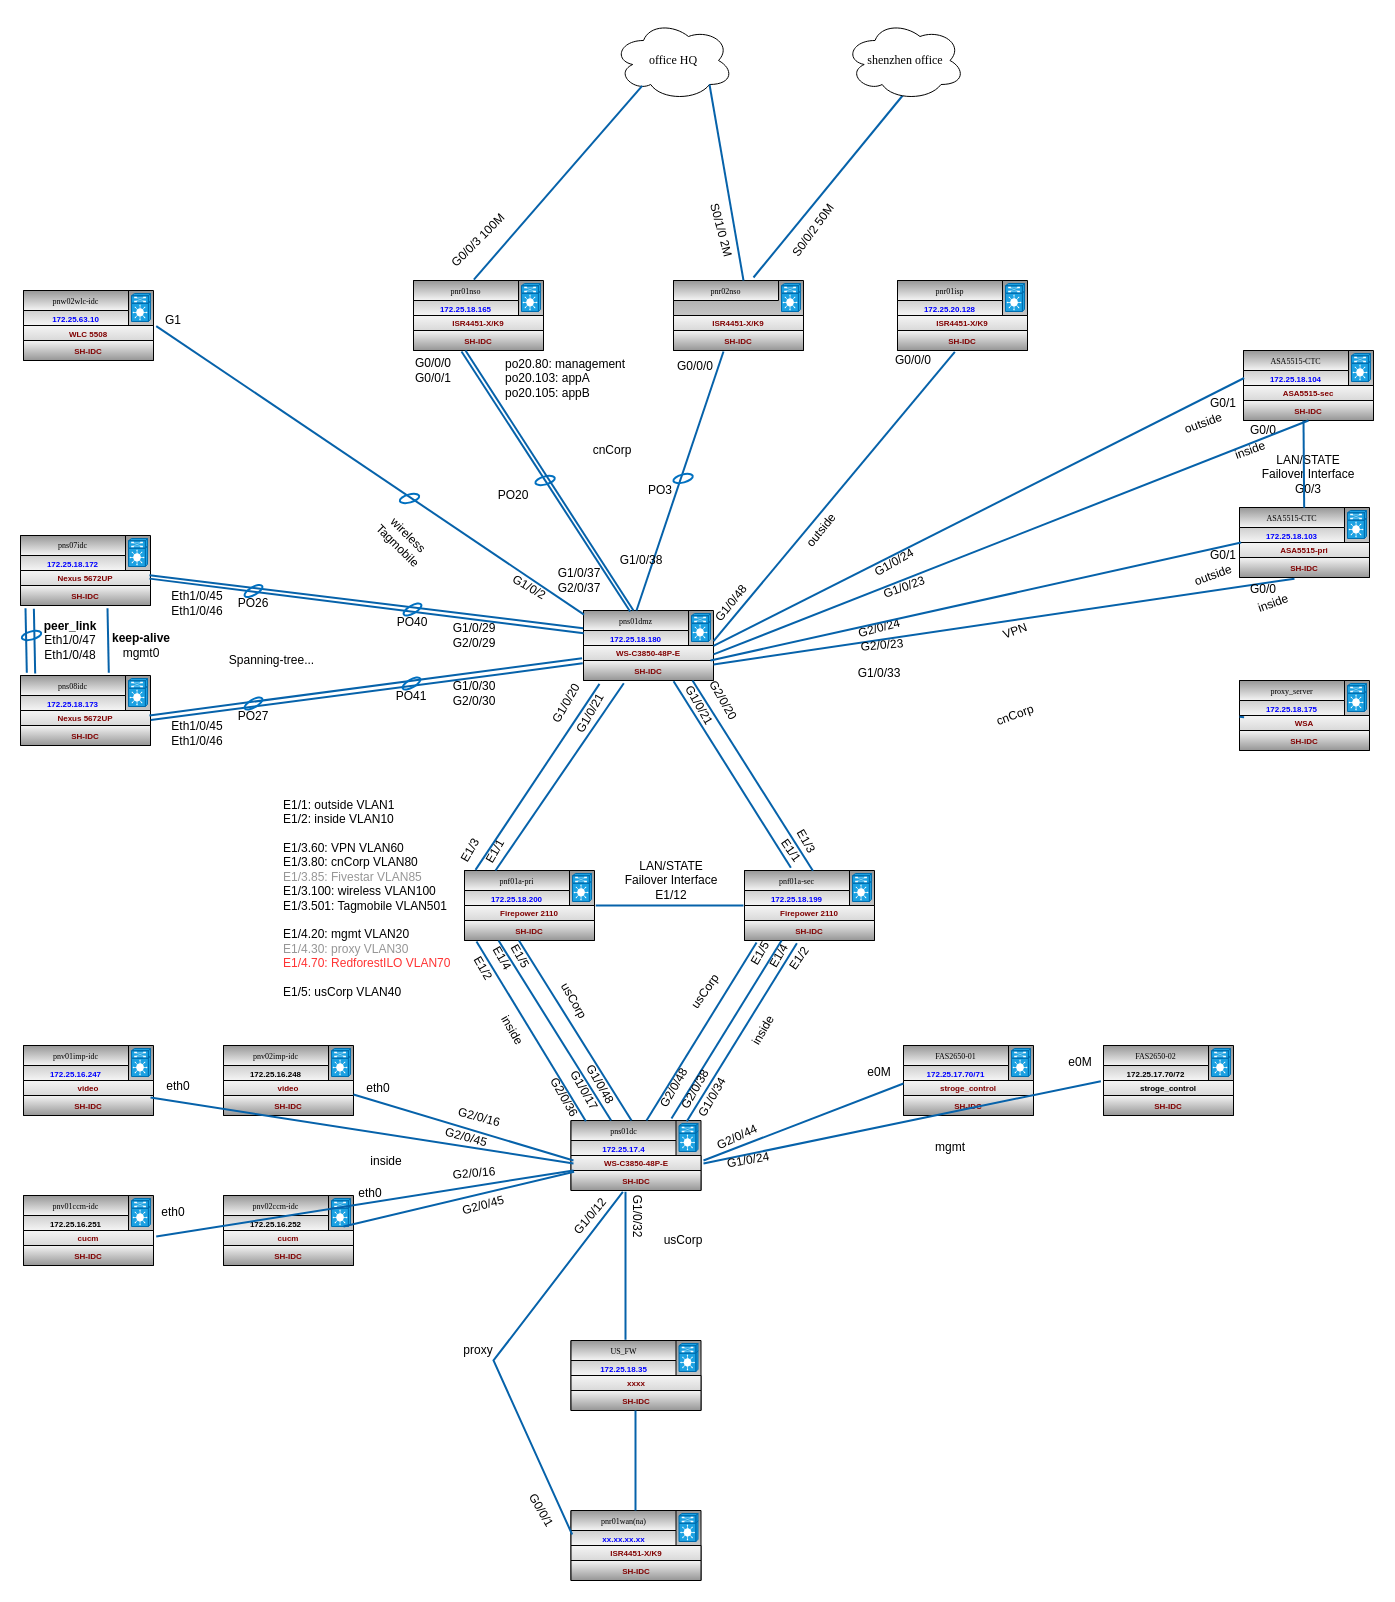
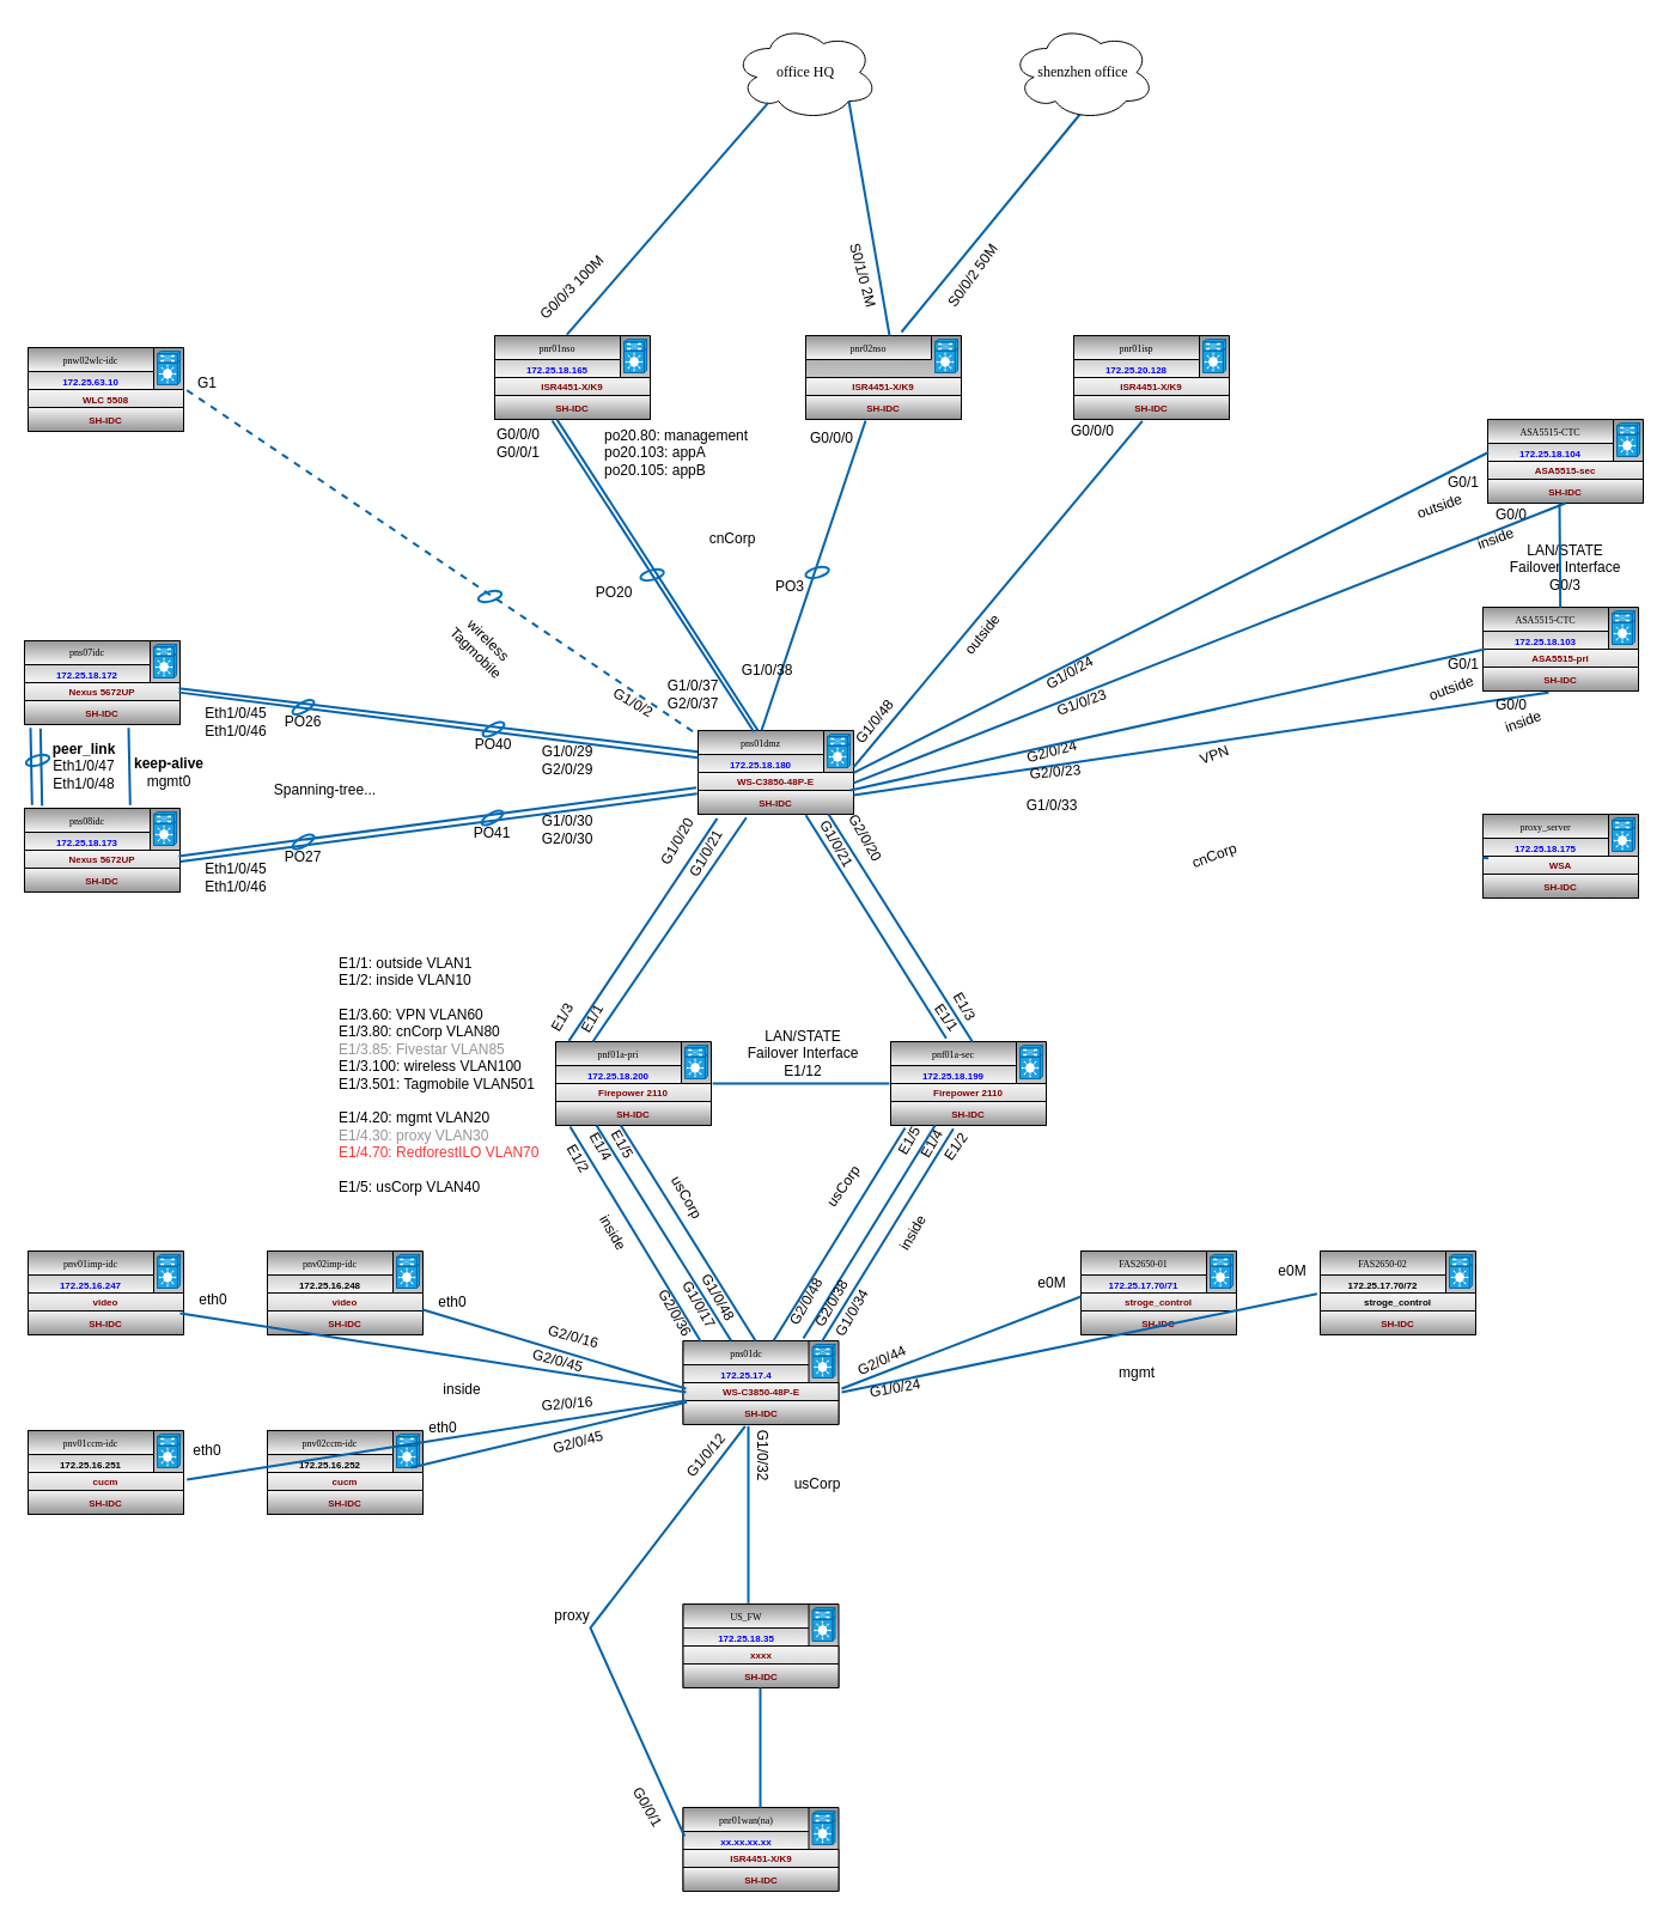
- <mxCell id="103" value="" style="vsdxID=146;edgeStyle=none;startArrow=none;endArrow=none;startSize=5;endSize=5;strokeWidth=2;strokeColor=#0662aa;spacingTop=0;spacingBottom=0;spacingLeft=0;spacingRight=0;verticalAlign=middle;labelBackgroundColor=#ffffff;rounded=0;snapToPoint=1;html=1;jumpStyle=none;shadow=0;comic=0;startFill=1;endFill=1;anchorPointDirection=1;editable=1;exitX=1.021;exitY=0.041;exitDx=0;exitDy=0;exitPerimeter=0;entryX=0.005;entryY=0.206;entryDx=0;entryDy=0;entryPerimeter=0;" parent="1" source="100" target="17" edge="1"><mxGeometry relative="1" as="geometry"><mxPoint x="328.035" y="666" as="sourcePoint" /><mxPoint x="581" y="620" as="targetPoint" /></mxGeometry></mxCell>
+ <mxCell id="103" value="" style="vsdxID=146;edgeStyle=none;startArrow=none;endArrow=none;startSize=5;endSize=5;strokeWidth=2;strokeColor=#0662aa;spacingTop=0;spacingBottom=0;spacingLeft=0;spacingRight=0;verticalAlign=middle;labelBackgroundColor=#ffffff;rounded=0;snapToPoint=1;html=1;jumpStyle=none;shadow=0;comic=0;startFill=1;endFill=1;anchorPointDirection=1;editable=1;exitX=1.021;exitY=0.041;exitDx=0;exitDy=0;exitPerimeter=0;entryX=0.005;entryY=0.206;entryDx=0;entryDy=0;entryPerimeter=0;dashed=1;" parent="1" source="100" target="17" edge="1"><mxGeometry relative="1" as="geometry"><mxPoint x="328.035" y="666" as="sourcePoint" /><mxPoint x="581" y="620" as="targetPoint" /></mxGeometry></mxCell>
